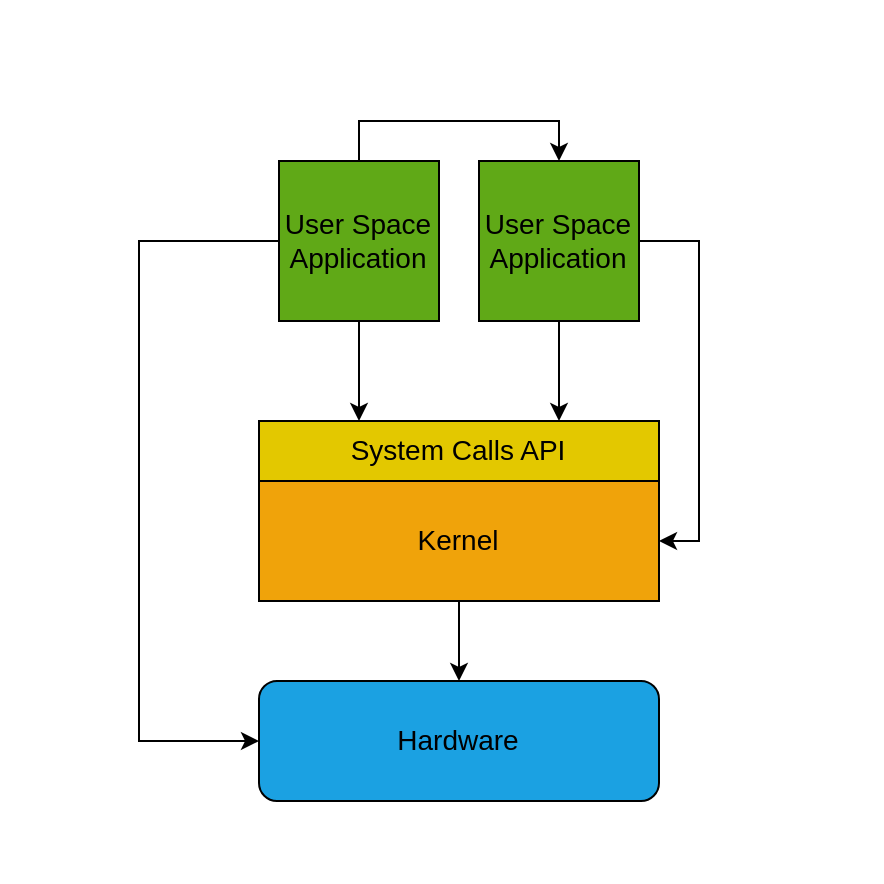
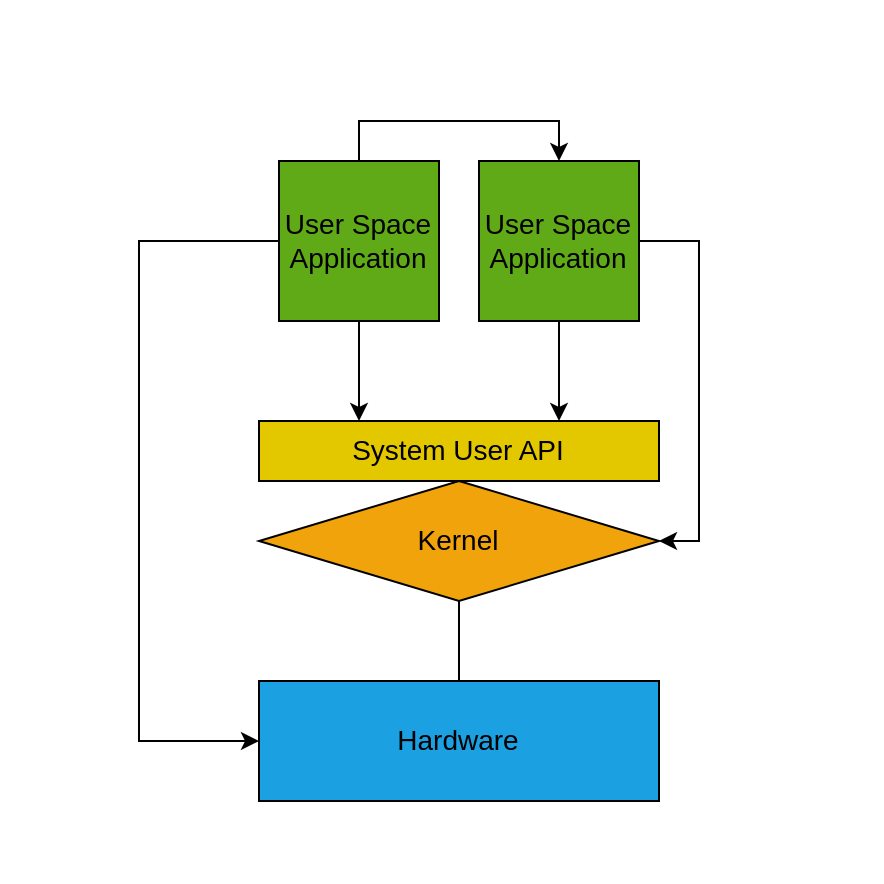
- <mxCell id="13" value="System Calls API" style="rounded=0;whiteSpace=wrap;html=1;fillColor=#e3c800;fontColor=#000000;strokeColor=#000000;fontSize=14;" parent="1" vertex="1"><mxGeometry x="129" y="210" width="200" height="30" as="geometry" /></mxCell>
+ <mxCell id="13" value="System User API" style="rounded=0;whiteSpace=wrap;html=1;fillColor=#e3c800;fontColor=#000000;strokeColor=#000000;fontSize=14;" parent="1" vertex="1"><mxGeometry x="129" y="210" width="200" height="30" as="geometry" /></mxCell>
- <mxCell id="11" value="Kernel" style="rounded=0;whiteSpace=wrap;html=1;fillColor=#f0a30a;fontColor=#000000;strokeColor=#000000;fontSize=14;" parent="1" vertex="1"><mxGeometry x="129" y="240" width="200" height="60" as="geometry" /></mxCell>
+ <mxCell id="11" value="Kernel" style="rhombus;whiteSpace=wrap;html=1;fillColor=#f0a30a;fontColor=#000000;strokeColor=#000000;fontSize=14;" parent="1" vertex="1"><mxGeometry x="129" y="240" width="200" height="60" as="geometry" /></mxCell>
- <mxCell id="10" style="edgeStyle=orthogonalEdgeStyle;rounded=0;orthogonalLoop=1;jettySize=auto;html=1;strokeColor=#000000;fontSize=14;fontColor=#000000;" parent="1" source="11" target="12" edge="1"><mxGeometry relative="1" as="geometry" /></mxCell>
+ <mxCell id="10" style="edgeStyle=orthogonalEdgeStyle;rounded=0;orthogonalLoop=1;jettySize=auto;html=1;strokeColor=#000000;fontSize=14;fontColor=#000000;endArrow=none;" parent="1" source="11" target="12" edge="1"><mxGeometry relative="1" as="geometry" /></mxCell>
- <mxCell id="12" value="Hardware" style="whiteSpace=wrap;html=1;fillColor=#1ba1e2;fontColor=#000000;strokeColor=#000000;fontSize=14;rounded=1;" parent="1" vertex="1"><mxGeometry x="129" y="340" width="200" height="60" as="geometry" /></mxCell>
+ <mxCell id="12" value="Hardware" style="rounded=0;whiteSpace=wrap;html=1;fillColor=#1ba1e2;fontColor=#000000;strokeColor=#000000;fontSize=14;" parent="1" vertex="1"><mxGeometry x="129" y="340" width="200" height="60" as="geometry" /></mxCell>
